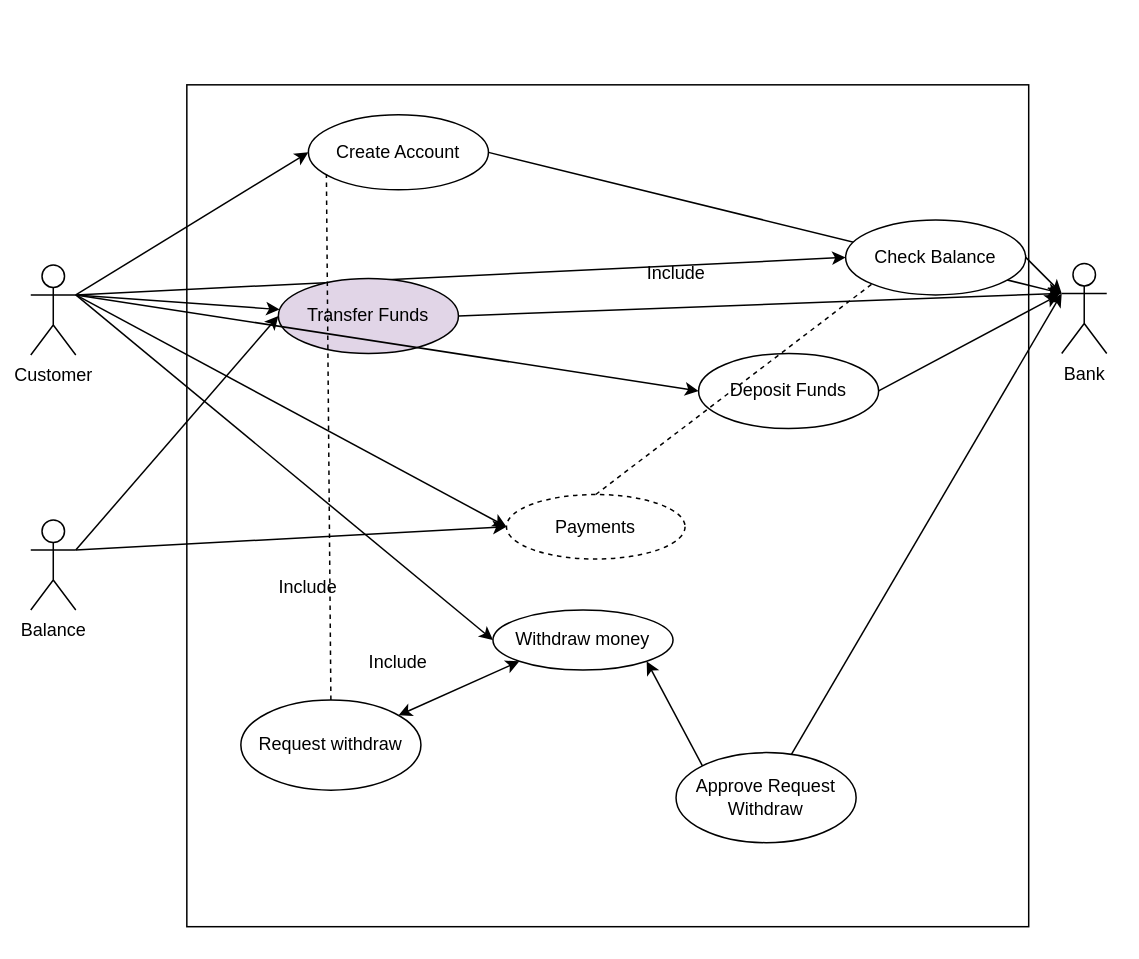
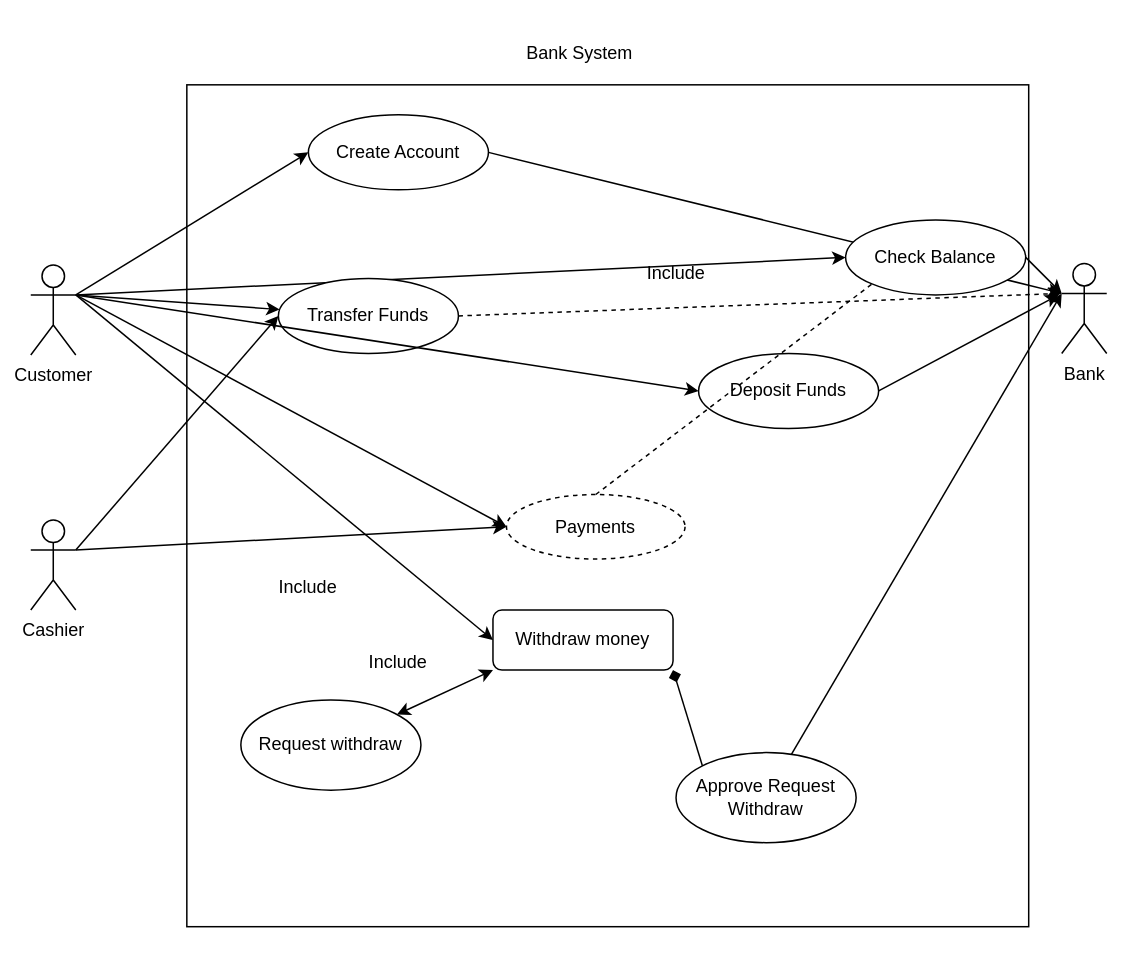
+ <mxCell id="6" value="Bank System" style="text;html=1;strokeColor=none;fillColor=none;align=center;verticalAlign=middle;whiteSpace=wrap;rounded=0;" vertex="1" parent="1"><mxGeometry x="276" y="20" width="220" height="30" as="geometry" /></mxCell>
- <mxCell id="15" value="" style="endArrow=classic;html=1;rounded=0;exitX=1;exitY=0.5;exitDx=0;exitDy=0;entryX=0;entryY=0.333;entryDx=0;entryDy=0;entryPerimeter=0;" edge="1" parent="1" source="12" target="5"><mxGeometry width="50" height="50" relative="1" as="geometry"><mxPoint x="635" y="336" as="sourcePoint" /><mxPoint x="685" y="286" as="targetPoint" /></mxGeometry></mxCell>
+ <mxCell id="15" value="" style="endArrow=classic;html=1;rounded=0;exitX=1;exitY=0.5;exitDx=0;exitDy=0;entryX=0;entryY=0.333;entryDx=0;entryDy=0;entryPerimeter=0;dashed=1;" edge="1" parent="1" source="12" target="5"><mxGeometry width="50" height="50" relative="1" as="geometry"><mxPoint x="635" y="336" as="sourcePoint" /><mxPoint x="685" y="286" as="targetPoint" /></mxGeometry></mxCell>
- <mxCell id="12" value="Transfer Funds" style="ellipse;whiteSpace=wrap;html=1;fillColor=#e1d5e7;" vertex="1" parent="1"><mxGeometry x="185" y="185" width="120" height="50" as="geometry" /></mxCell>
+ <mxCell id="12" value="Transfer Funds" style="ellipse;whiteSpace=wrap;html=1;" vertex="1" parent="1"><mxGeometry x="185" y="185" width="120" height="50" as="geometry" /></mxCell>
- <mxCell id="30" value="" style="endArrow=none;dashed=1;html=1;rounded=0;exitX=0.5;exitY=0;exitDx=0;exitDy=0;entryX=0.1;entryY=0.788;entryDx=0;entryDy=0;entryPerimeter=0;" edge="1" parent="1" source="26" target="4"><mxGeometry width="50" height="50" relative="1" as="geometry"><mxPoint x="205" y="326" as="sourcePoint" /><mxPoint x="255" y="276" as="targetPoint" /></mxGeometry></mxCell>
- <mxCell id="16" value="Balance" style="shape=umlActor;verticalLabelPosition=bottom;verticalAlign=top;html=1;outlineConnect=0;" vertex="1" parent="1"><mxGeometry x="20" y="346" width="30" height="60" as="geometry" /></mxCell>
+ <mxCell id="16" value="Cashier" style="shape=umlActor;verticalLabelPosition=bottom;verticalAlign=top;html=1;outlineConnect=0;" vertex="1" parent="1"><mxGeometry x="20" y="346" width="30" height="60" as="geometry" /></mxCell>
- <mxCell id="23" value="Withdraw money" style="ellipse;whiteSpace=wrap;html=1;" vertex="1" parent="1"><mxGeometry x="328" y="406" width="120" height="40" as="geometry" /></mxCell>
+ <mxCell id="23" value="Withdraw money" style="whiteSpace=wrap;html=1;rounded=1;" vertex="1" parent="1"><mxGeometry x="328" y="406" width="120" height="40" as="geometry" /></mxCell>
- <mxCell id="28" value="" style="endArrow=classic;html=1;rounded=0;exitX=0;exitY=0;exitDx=0;exitDy=0;entryX=1;entryY=1;entryDx=0;entryDy=0;" edge="1" parent="1" source="27" target="23"><mxGeometry width="50" height="50" relative="1" as="geometry"><mxPoint x="205" y="526" as="sourcePoint" /><mxPoint x="255" y="476" as="targetPoint" /></mxGeometry></mxCell>
+ <mxCell id="28" value="" style="endArrow=diamond;html=1;rounded=0;exitX=0;exitY=0;exitDx=0;exitDy=0;entryX=1;entryY=1;entryDx=0;entryDy=0;" edge="1" parent="1" source="27" target="23"><mxGeometry width="50" height="50" relative="1" as="geometry"><mxPoint x="205" y="526" as="sourcePoint" /><mxPoint x="255" y="476" as="targetPoint" /></mxGeometry></mxCell>
